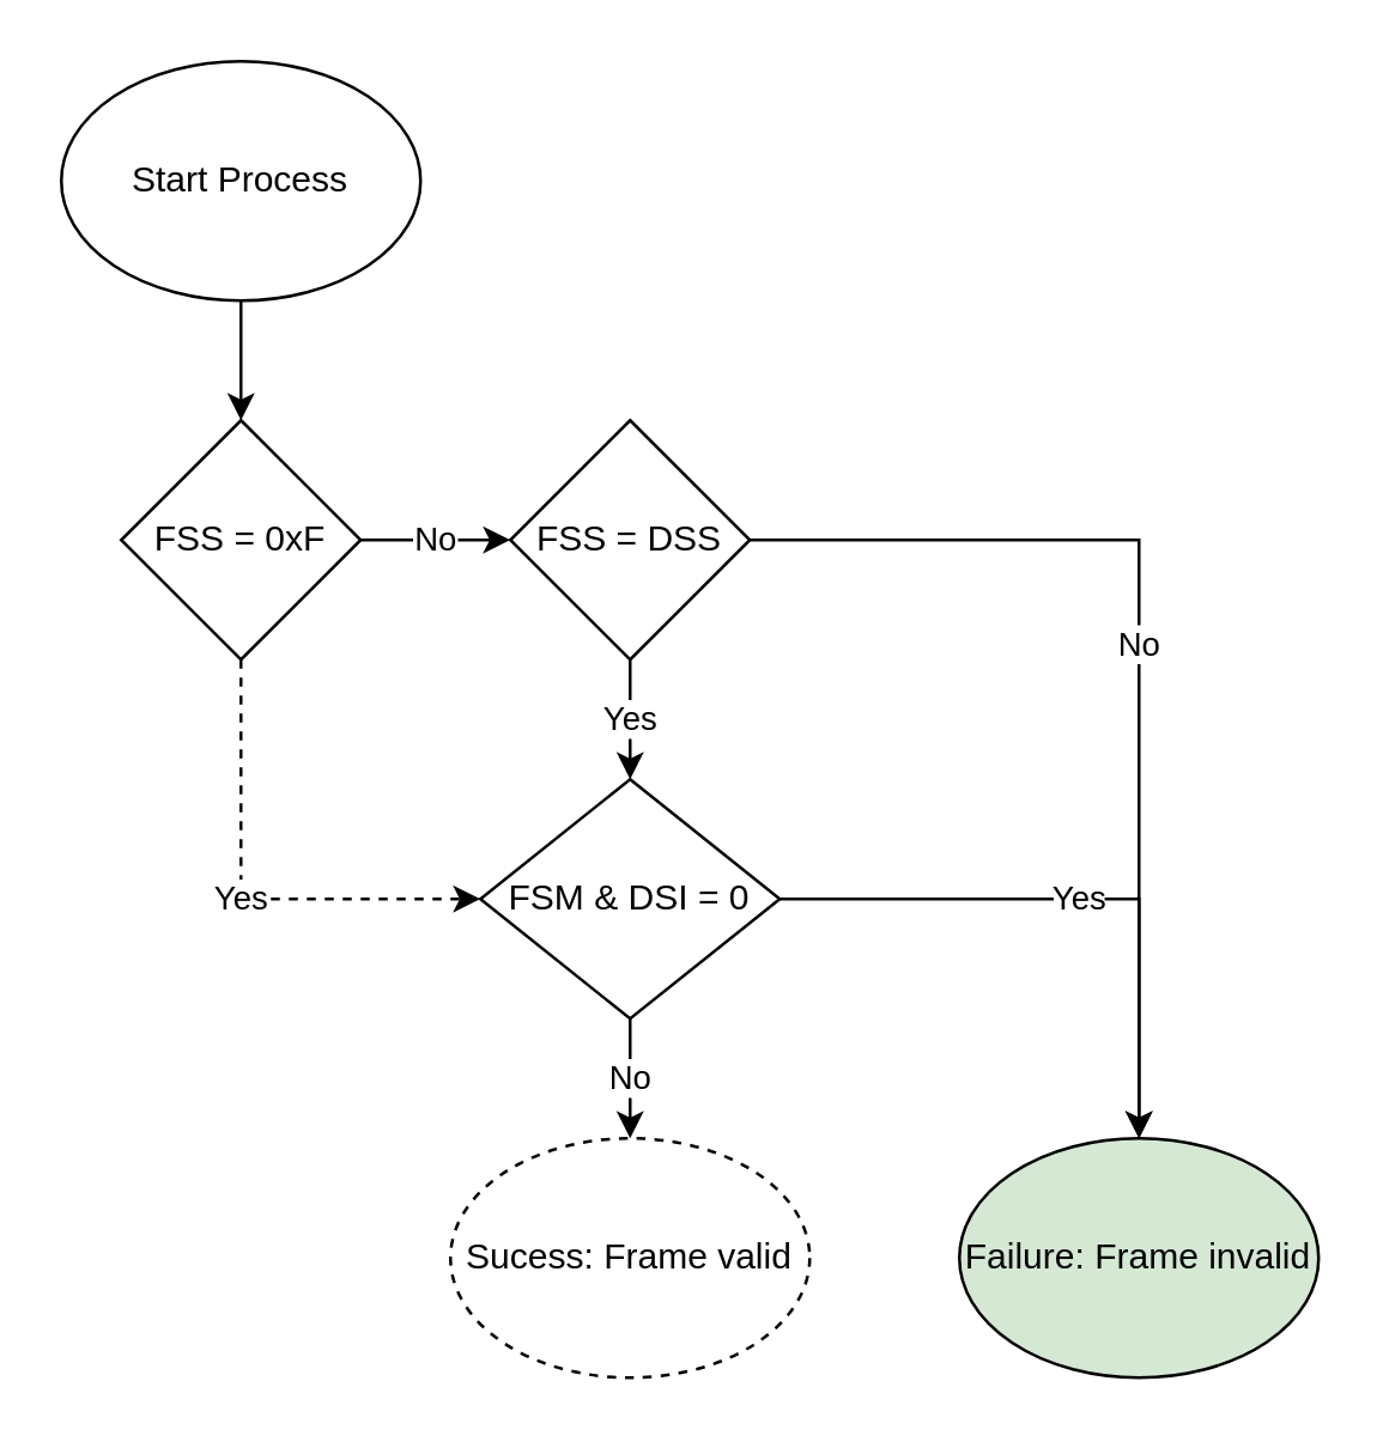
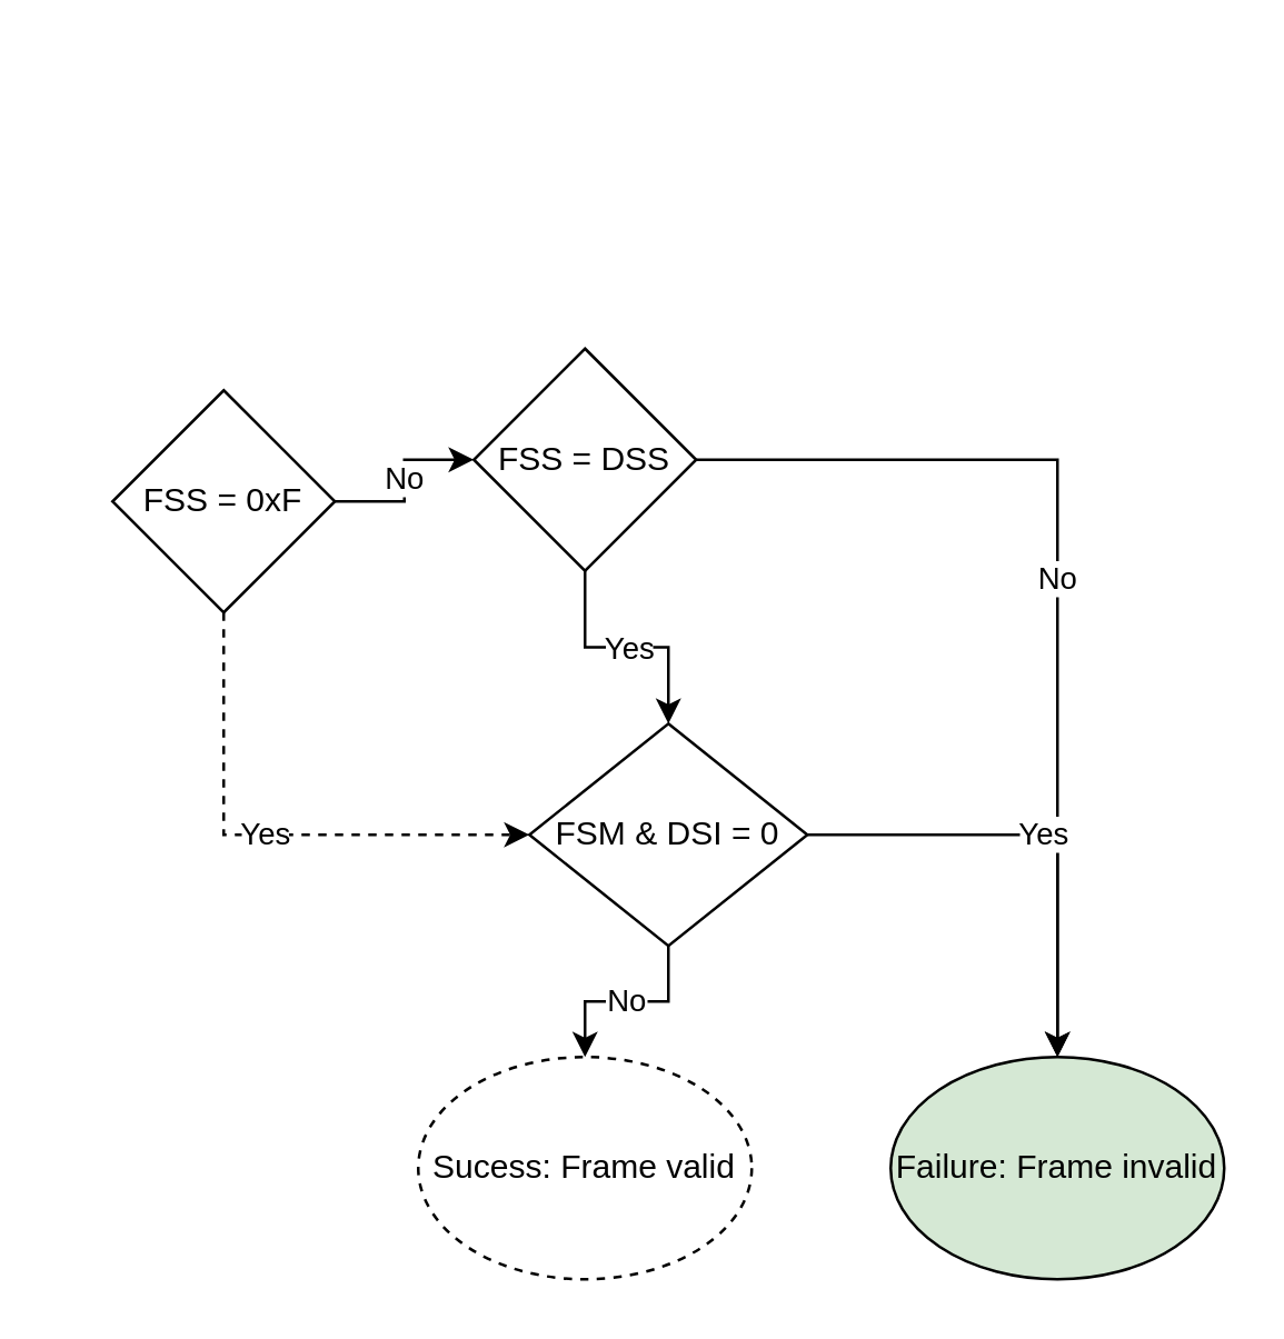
- <mxCell id="3" value="Start Process" style="ellipse;whiteSpace=wrap;html=1;" vertex="1" parent="1"><mxGeometry x="20" y="20" width="120" height="80" as="geometry" /></mxCell>
- <mxCell id="2" value="" style="edgeStyle=orthogonalEdgeStyle;rounded=0;orthogonalLoop=1;jettySize=auto;html=1;" edge="1" parent="1" source="3" target="6"><mxGeometry relative="1" as="geometry" /></mxCell>
- <mxCell id="9" value="FSS = DSS" style="rhombus;whiteSpace=wrap;html=1;" vertex="1" parent="1"><mxGeometry x="170" y="140" width="80" height="80" as="geometry" /></mxCell>
+ <mxCell id="9" value="FSS = DSS" style="rhombus;whiteSpace=wrap;html=1;" vertex="1" parent="1"><mxGeometry x="170" y="125" width="80" height="80" as="geometry" /></mxCell>
- <mxCell id="12" value="FSM &amp;amp; DSI = 0" style="rhombus;whiteSpace=wrap;html=1;" vertex="1" parent="1"><mxGeometry x="160" y="260" width="100" height="80" as="geometry" /></mxCell>
+ <mxCell id="12" value="FSM &amp;amp; DSI = 0" style="rhombus;whiteSpace=wrap;html=1;" vertex="1" parent="1"><mxGeometry x="190" y="260" width="100" height="80" as="geometry" /></mxCell>
